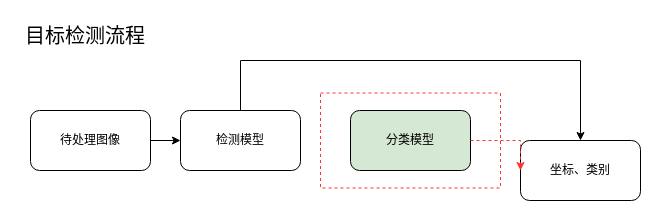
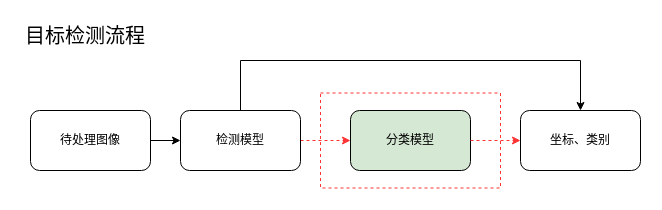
+ <mxCell id="4" value="" style="edgeStyle=orthogonalEdgeStyle;rounded=0;orthogonalLoop=1;jettySize=auto;html=1;strokeColor=#FF3333;dashed=1;" edge="1" parent="1" source="6" target="7"><mxGeometry relative="1" as="geometry" /></mxCell>
- <mxCell id="8" value="坐标、类别" style="rounded=1;whiteSpace=wrap;html=1;" vertex="1" parent="1"><mxGeometry x="520" y="140" width="120" height="60" as="geometry" /></mxCell>
+ <mxCell id="8" value="坐标、类别" style="rounded=1;whiteSpace=wrap;html=1;" vertex="1" parent="1"><mxGeometry x="520" y="110" width="120" height="60" as="geometry" /></mxCell>
